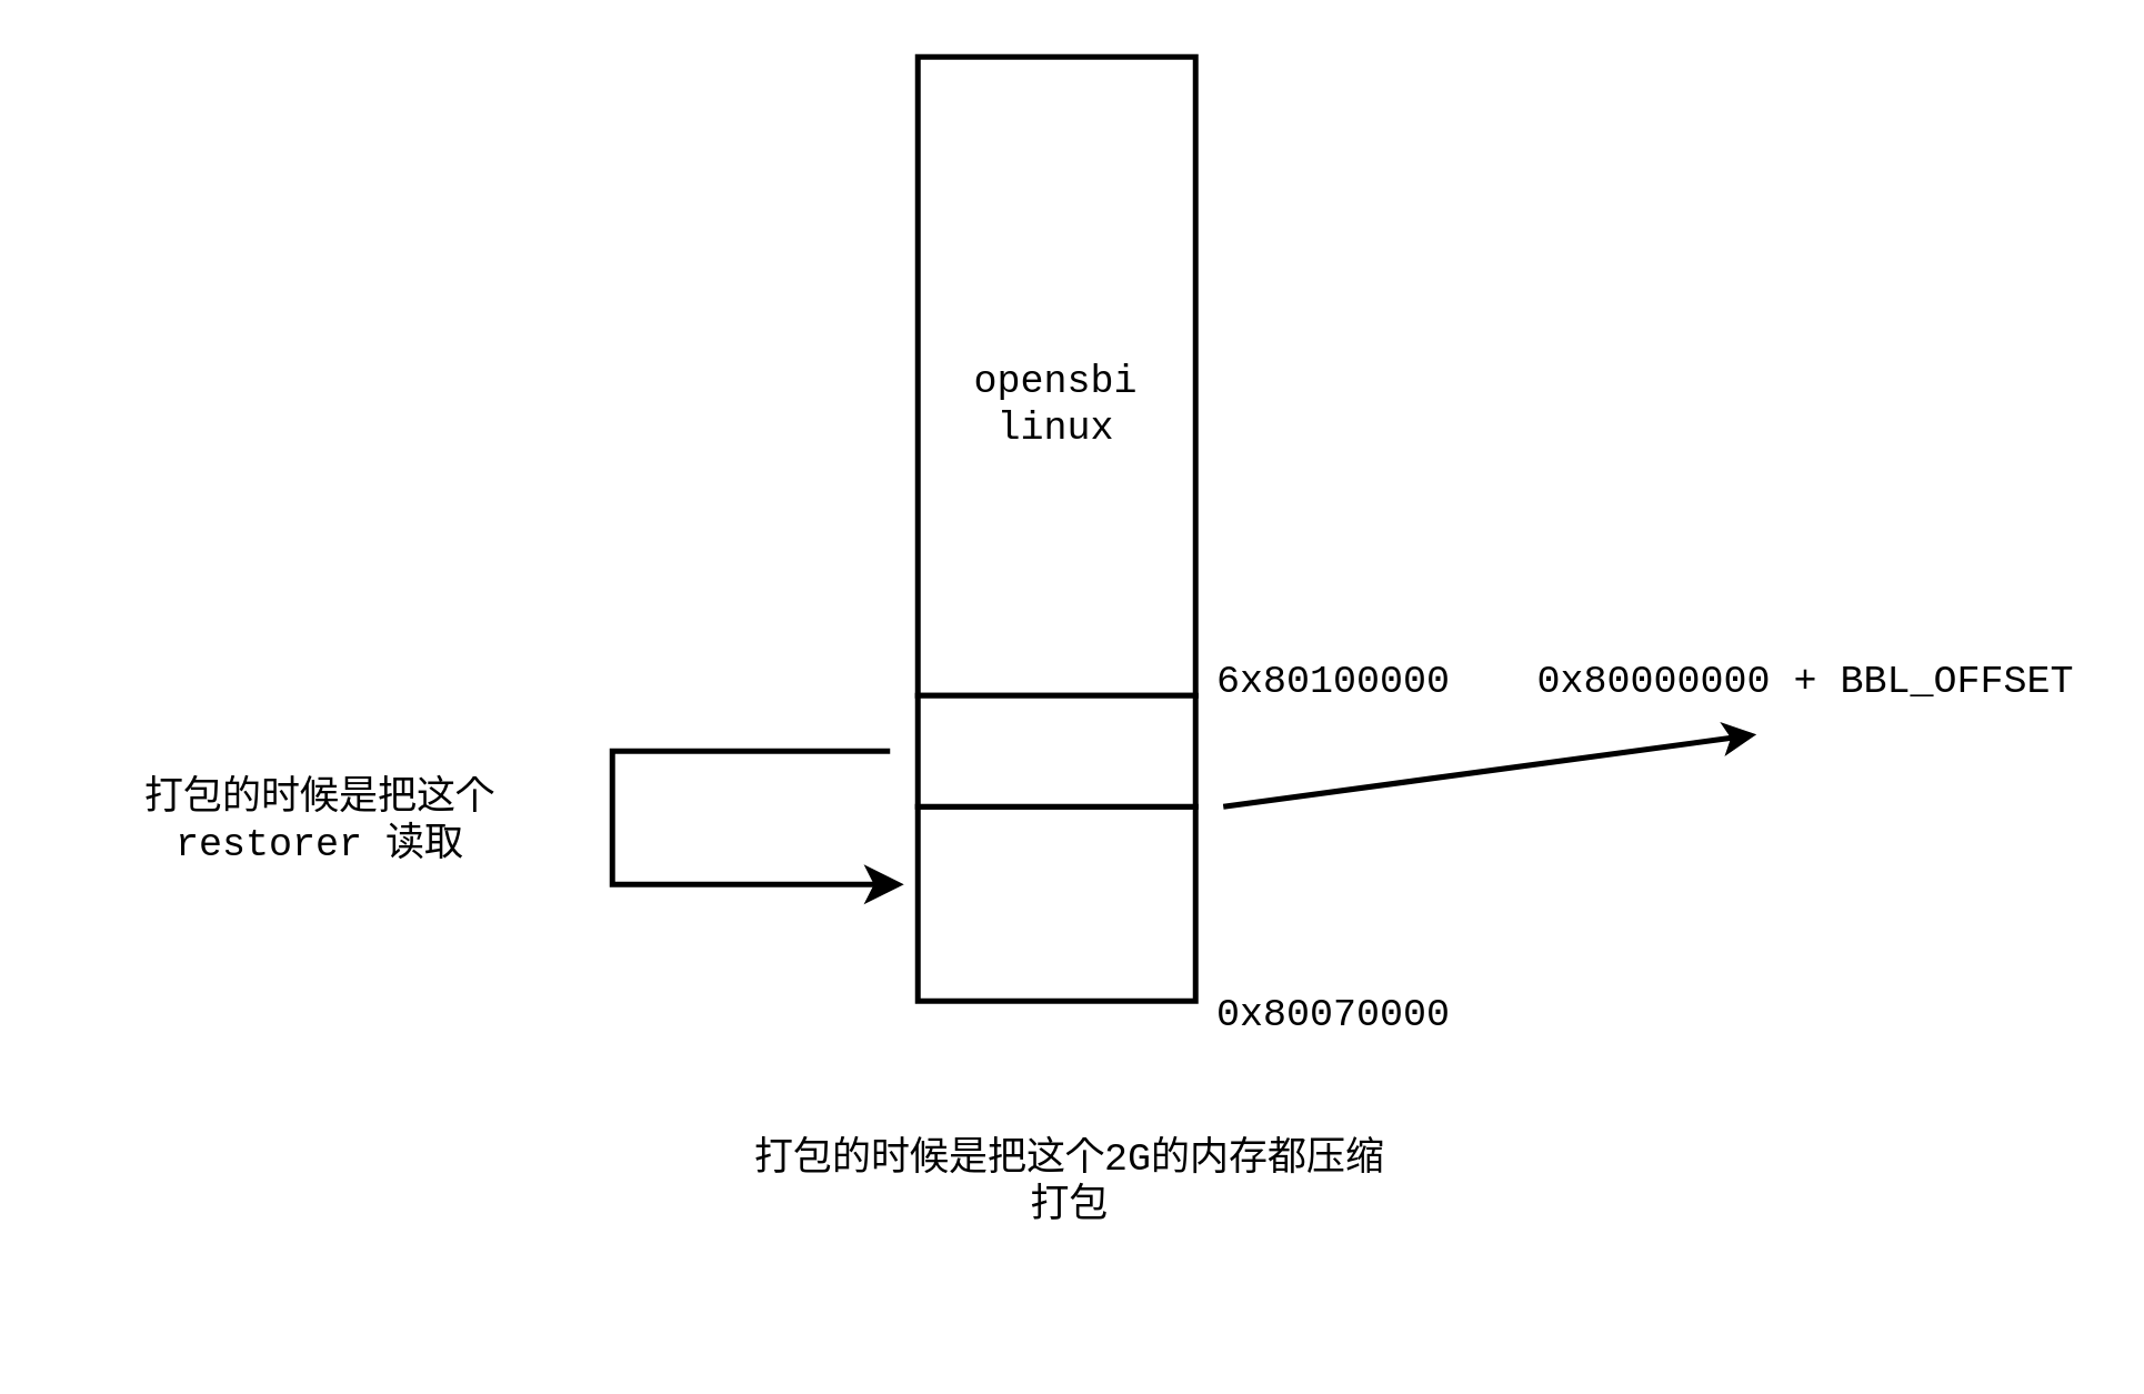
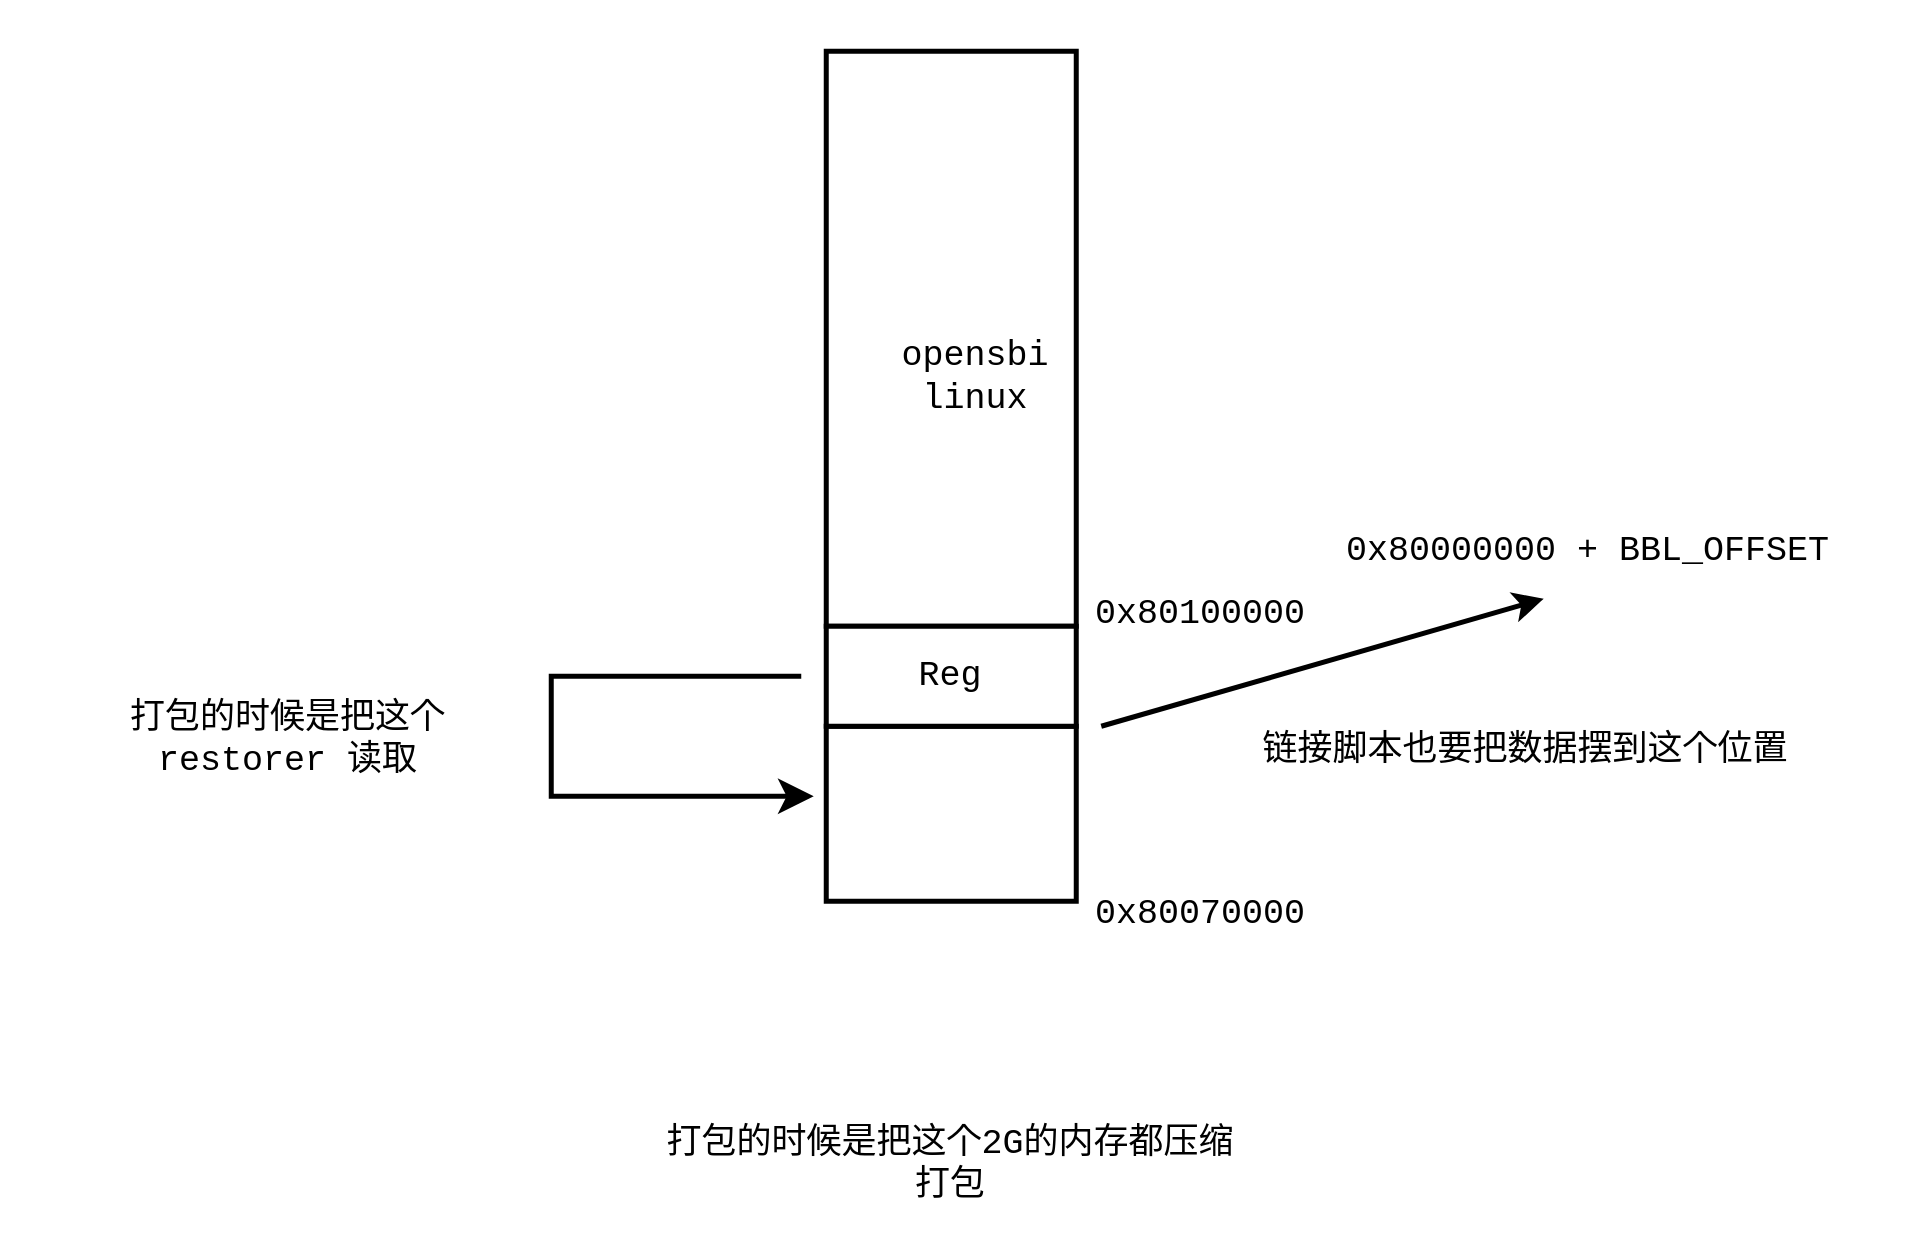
- <mxCell id="6" value="opensbi&lt;div style=&quot;font-size: 14px;&quot;&gt;linux&lt;/div&gt;" style="text;html=1;align=center;verticalAlign=middle;whiteSpace=wrap;rounded=0;strokeWidth=2;fontFamily=Courier New;fontSize=14;" vertex="1" parent="1"><mxGeometry x="350" y="130" width="60" height="30" as="geometry" /></mxCell>
+ <mxCell id="6" value="opensbi&lt;div style=&quot;font-size: 14px;&quot;&gt;linux&lt;/div&gt;" style="text;html=1;align=center;verticalAlign=middle;whiteSpace=wrap;rounded=0;strokeWidth=2;fontFamily=Courier New;fontSize=14;" vertex="1" parent="1"><mxGeometry x="360" y="135" width="60" height="30" as="geometry" /></mxCell>
- <mxCell id="8" value="6x80100000" style="text;html=1;align=center;verticalAlign=middle;whiteSpace=wrap;rounded=0;strokeWidth=2;fontFamily=Courier New;fontSize=14;" vertex="1" parent="1"><mxGeometry x="440" y="230" width="80" height="30" as="geometry" /></mxCell>
+ <mxCell id="8" value="0x80100000" style="text;html=1;align=center;verticalAlign=middle;whiteSpace=wrap;rounded=0;strokeWidth=2;fontFamily=Courier New;fontSize=14;" vertex="1" parent="1"><mxGeometry x="440" y="230" width="80" height="30" as="geometry" /></mxCell>
- <mxCell id="9" value="0x80000000 + BBL_OFFSET" style="text;html=1;align=center;verticalAlign=middle;whiteSpace=wrap;rounded=0;strokeWidth=2;fontFamily=Courier New;fontSize=14;" vertex="1" parent="1"><mxGeometry x="550" y="230" width="200" height="30" as="geometry" /></mxCell>
+ <mxCell id="9" value="0x80000000 + BBL_OFFSET" style="text;html=1;align=center;verticalAlign=middle;whiteSpace=wrap;rounded=0;strokeWidth=2;fontFamily=Courier New;fontSize=14;" vertex="1" parent="1"><mxGeometry x="535" y="205" width="200" height="30" as="geometry" /></mxCell>
+ <mxCell id="5" value="Reg" style="text;html=1;align=center;verticalAlign=middle;whiteSpace=wrap;rounded=0;strokeWidth=2;fontFamily=Courier New;fontSize=14;" vertex="1" parent="1"><mxGeometry x="350" y="255" width="60" height="30" as="geometry" /></mxCell>
+ <mxCell id="11" value="链接脚本也要把数据摆到这个位置" style="text;html=1;align=center;verticalAlign=middle;whiteSpace=wrap;rounded=0;strokeWidth=2;fontFamily=Courier New;fontSize=14;" vertex="1" parent="1"><mxGeometry x="500" y="280" width="220" height="40" as="geometry" /></mxCell>
- <mxCell id="14" value="打包的时候是把这个2G的内存都压缩打包" style="text;html=1;align=center;verticalAlign=middle;whiteSpace=wrap;rounded=0;strokeWidth=2;fontFamily=Courier New;fontSize=14;" vertex="1" parent="1"><mxGeometry x="265" y="410" width="240" height="30" as="geometry" /></mxCell>
+ <mxCell id="14" value="打包的时候是把这个2G的内存都压缩打包" style="text;html=1;align=center;verticalAlign=middle;whiteSpace=wrap;rounded=0;strokeWidth=2;fontFamily=Courier New;fontSize=14;" vertex="1" parent="1"><mxGeometry x="260" y="450" width="240" height="30" as="geometry" /></mxCell>
